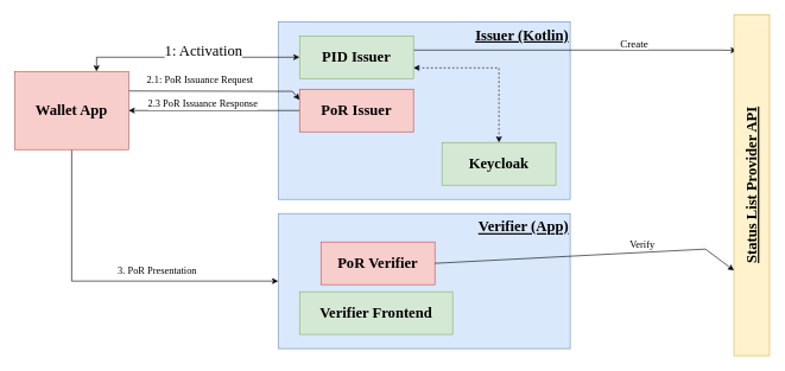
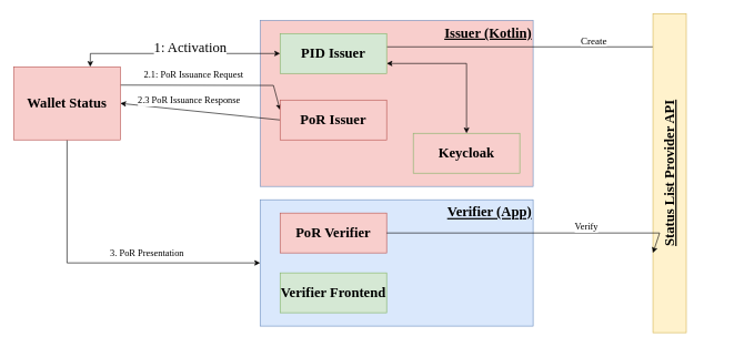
- <mxCell id="12" style="edgeStyle=orthogonalEdgeStyle;rounded=0;orthogonalLoop=1;jettySize=auto;html=1;entryX=0.5;entryY=0;entryDx=0;entryDy=0;startArrow=classic;startFill=1;exitX=1;exitY=0.75;exitDx=0;exitDy=0;dashed=1;" edge="1" parent="1" source="14" target="11"><mxGeometry relative="1" as="geometry" /></mxCell>
+ <mxCell id="12" style="edgeStyle=orthogonalEdgeStyle;rounded=0;orthogonalLoop=1;jettySize=auto;html=1;entryX=0.5;entryY=0;entryDx=0;entryDy=0;startArrow=classic;startFill=1;exitX=1;exitY=0.75;exitDx=0;exitDy=0;" edge="1" parent="1" source="14" target="11"><mxGeometry relative="1" as="geometry" /></mxCell>
- <mxCell id="10" value="Wallet App" style="rounded=0;whiteSpace=wrap;html=1;fontFamily=Times New Roman;fontSize=21;fontStyle=1;fillColor=#f8cecc;strokeColor=#b85450;" vertex="1" parent="1"><mxGeometry x="20" y="100" width="160" height="110" as="geometry" /></mxCell>
+ <mxCell id="10" value="Wallet Status" style="rounded=0;whiteSpace=wrap;html=1;fontFamily=Times New Roman;fontSize=21;fontStyle=1;fillColor=#f8cecc;strokeColor=#b85450;" vertex="1" parent="1"><mxGeometry x="20" y="100" width="160" height="110" as="geometry" /></mxCell>
- <mxCell id="17" value="PoR Issuer" style="rounded=0;whiteSpace=wrap;html=1;fontFamily=Times New Roman;fontSize=21;fontStyle=1;fillColor=#f8cecc;strokeColor=#b85450;" vertex="1" parent="1"><mxGeometry x="420" y="125" width="160" height="60" as="geometry" /></mxCell>
+ <mxCell id="17" value="PoR Issuer" style="rounded=0;whiteSpace=wrap;html=1;fontFamily=Times New Roman;fontSize=21;fontStyle=1;fillColor=#f8cecc;strokeColor=#b85450;" vertex="1" parent="1"><mxGeometry x="420" y="150" width="160" height="60" as="geometry" /></mxCell>
- <mxCell id="3" value="Issuer (Kotlin)" style="rounded=0;whiteSpace=wrap;html=1;align=right;verticalAlign=top;fontFamily=Times New Roman;fontSize=21;fontStyle=5;fillColor=#dae8fc;strokeColor=#6c8ebf;" vertex="1" parent="1"><mxGeometry x="390" y="30" width="410" height="250" as="geometry" /></mxCell>
+ <mxCell id="3" value="Issuer (Kotlin)" style="rounded=0;whiteSpace=wrap;html=1;align=right;verticalAlign=top;fontFamily=Times New Roman;fontSize=21;fontStyle=5;fillColor=#f8cecc;strokeColor=#6c8ebf;" vertex="1" parent="1"><mxGeometry x="390" y="30" width="410" height="250" as="geometry" /></mxCell>
- <mxCell id="11" value="Keycloak" style="rounded=0;whiteSpace=wrap;html=1;fontFamily=Times New Roman;fontSize=21;fontStyle=1;fillColor=#d5e8d4;strokeColor=#82b366;" vertex="1" parent="1"><mxGeometry x="620" y="200" width="160" height="60" as="geometry" /></mxCell>
+ <mxCell id="11" value="Keycloak" style="rounded=0;whiteSpace=wrap;html=1;fontFamily=Times New Roman;fontSize=21;fontStyle=1;fillColor=#f8cecc;strokeColor=#82b366;" vertex="1" parent="1"><mxGeometry x="620" y="200" width="160" height="60" as="geometry" /></mxCell>
- <mxCell id="20" value="Status List Provider API " style="rounded=0;whiteSpace=wrap;html=1;align=center;verticalAlign=middle;fontFamily=Times New Roman;fontSize=21;fontStyle=5;direction=east;horizontal=0;fillColor=#fff2cc;strokeColor=#d6b656;" vertex="1" parent="1"><mxGeometry x="1030" y="20" width="50" height="480" as="geometry" /></mxCell>
+ <mxCell id="20" value="Status List Provider API " style="rounded=0;whiteSpace=wrap;html=1;align=center;verticalAlign=middle;fontFamily=Times New Roman;fontSize=21;fontStyle=5;direction=east;horizontal=0;fillColor=#fff2cc;strokeColor=#d6b656;" vertex="1" parent="1"><mxGeometry x="980" y="20" width="50" height="480" as="geometry" /></mxCell>
- <mxCell id="18" value="PoR Verifier" style="rounded=0;whiteSpace=wrap;html=1;fontFamily=Times New Roman;fontSize=21;fontStyle=1;fillColor=#f8cecc;strokeColor=#b85450;" vertex="1" parent="1"><mxGeometry x="450" y="340" width="160" height="60" as="geometry" /></mxCell>
+ <mxCell id="18" value="PoR Verifier" style="rounded=0;whiteSpace=wrap;html=1;fontFamily=Times New Roman;fontSize=21;fontStyle=1;fillColor=#f8cecc;strokeColor=#b85450;" vertex="1" parent="1"><mxGeometry x="420" y="320" width="160" height="60" as="geometry" /></mxCell>
- <mxCell id="19" value="Verifier Frontend" style="rounded=0;whiteSpace=wrap;html=1;fontFamily=Times New Roman;fontSize=21;fontStyle=1;fillColor=#d5e8d4;strokeColor=#82b366;" vertex="1" parent="1"><mxGeometry x="420" y="410" width="215" height="60" as="geometry" /></mxCell>
+ <mxCell id="19" value="Verifier Frontend" style="rounded=0;whiteSpace=wrap;html=1;fontFamily=Times New Roman;fontSize=21;fontStyle=1;fillColor=#d5e8d4;strokeColor=#82b366;" vertex="1" parent="1"><mxGeometry x="420" y="410" width="160" height="60" as="geometry" /></mxCell>
